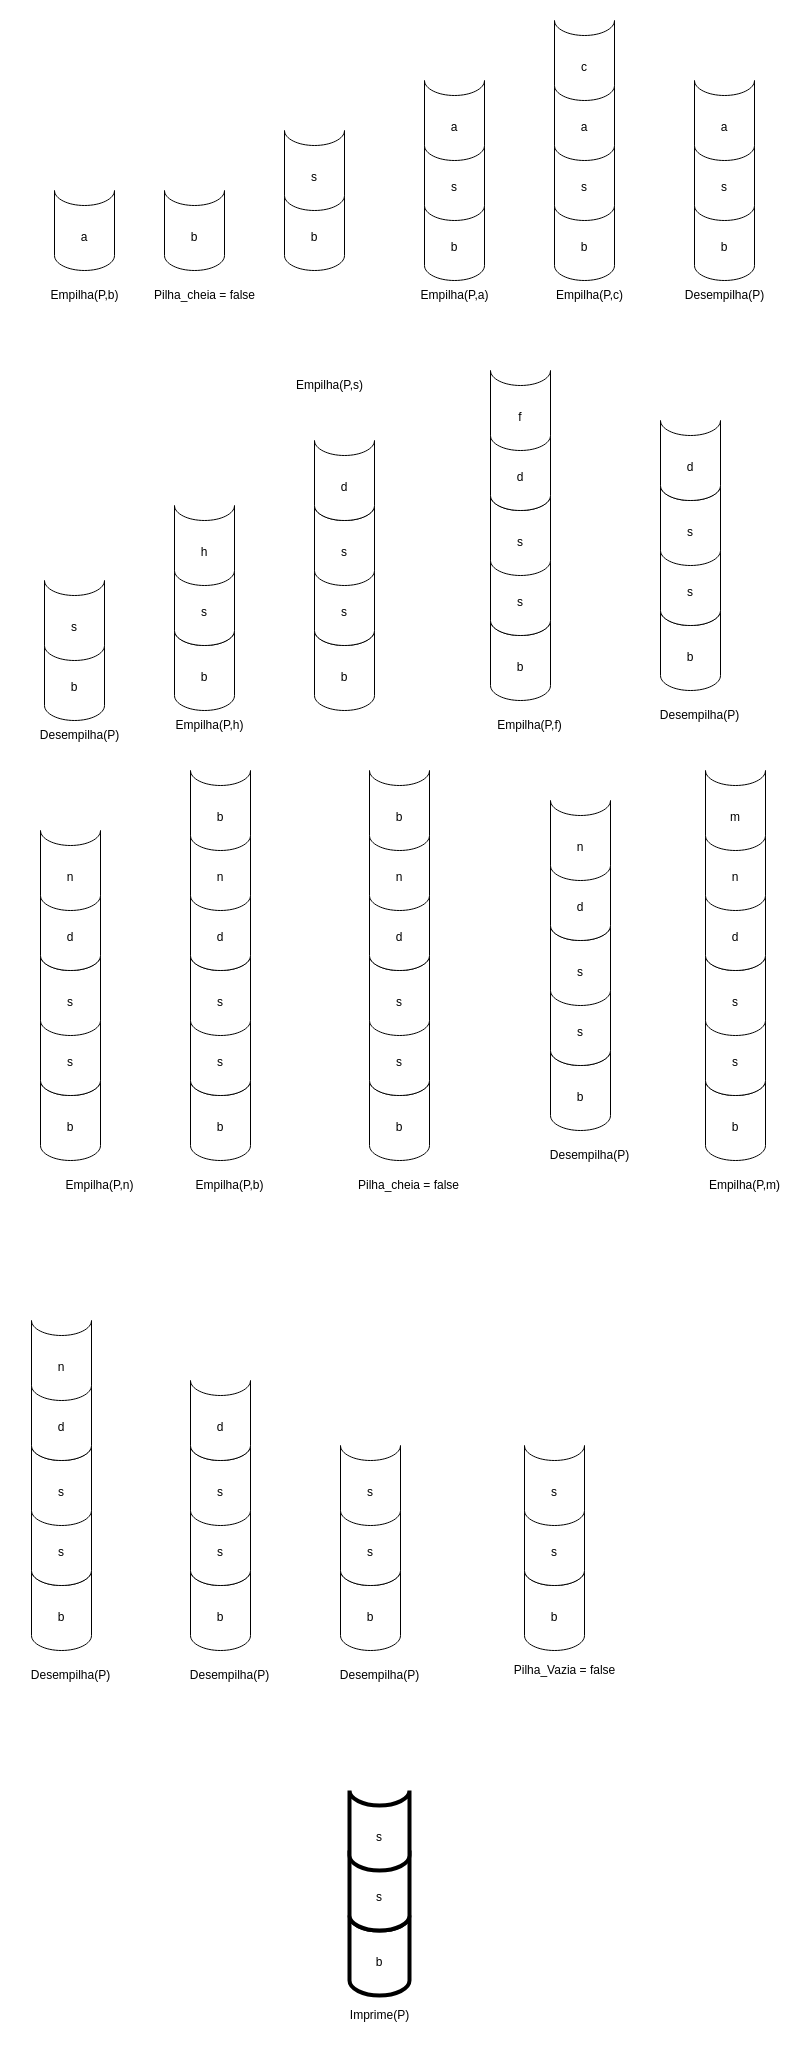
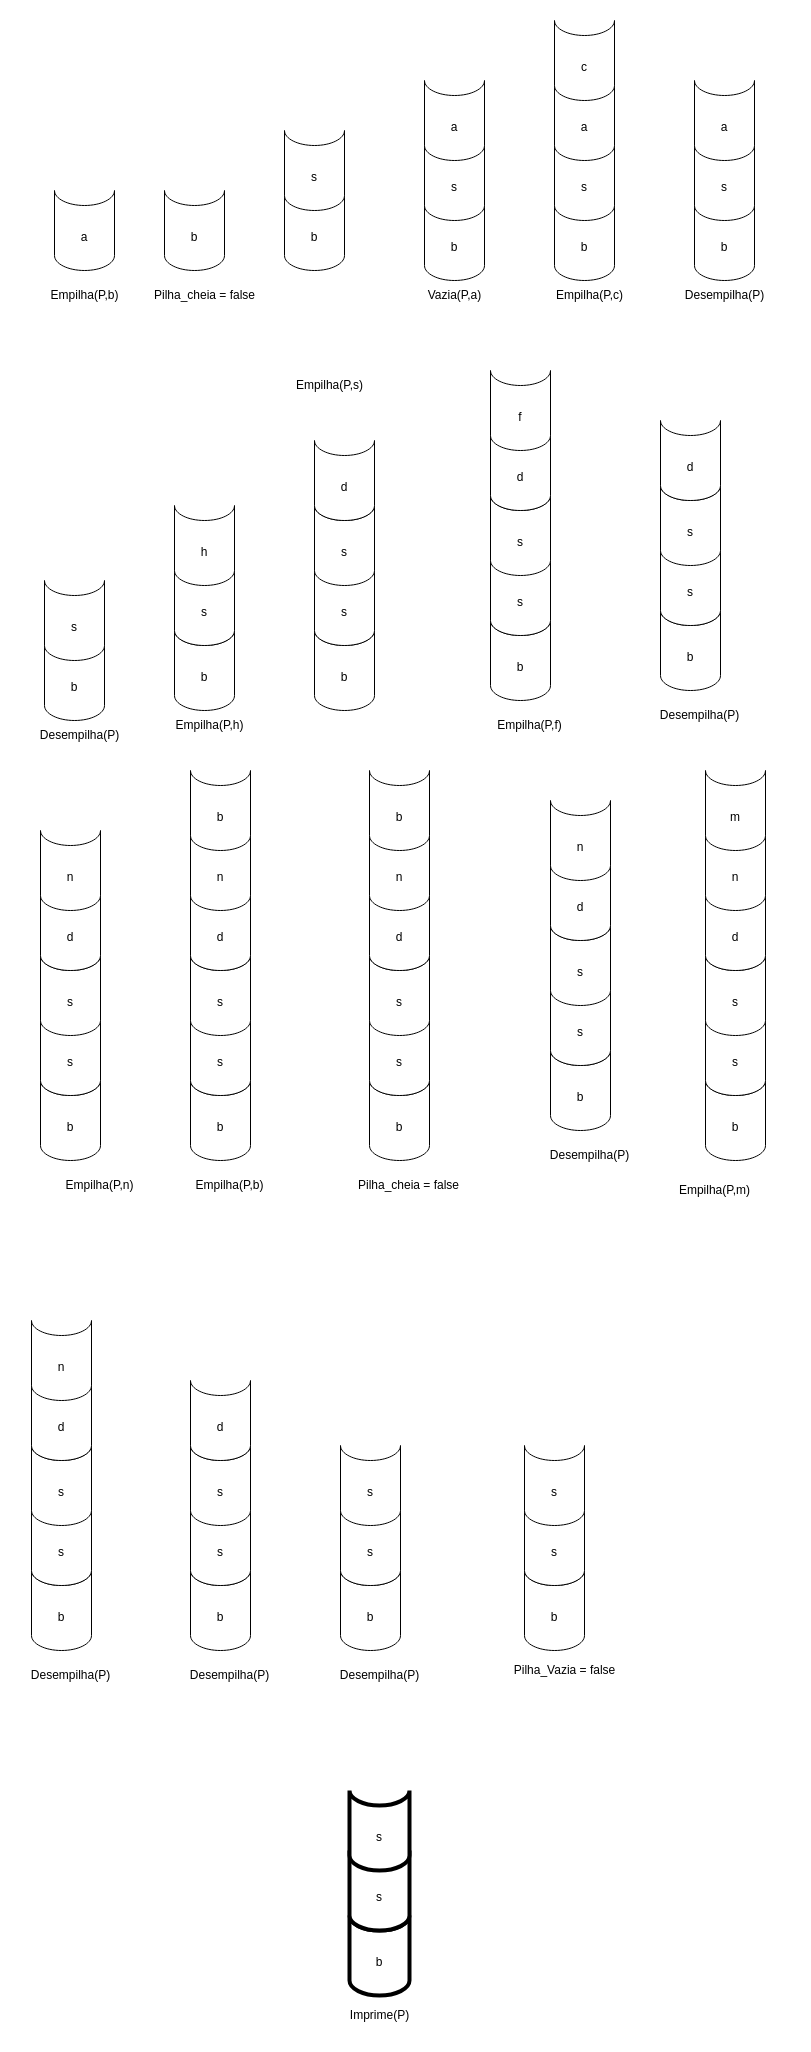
- <mxCell id="12" value="Empilha(P,a)" style="text;html=1;align=center;verticalAlign=middle;resizable=0;points=[];autosize=1;strokeColor=none;fillColor=none;" vertex="1" parent="1"><mxGeometry x="409" y="280" width="90" height="30" as="geometry" /></mxCell>
+ <mxCell id="12" value="Vazia(P,a)" style="text;html=1;align=center;verticalAlign=middle;resizable=0;points=[];autosize=1;strokeColor=none;fillColor=none;" vertex="1" parent="1"><mxGeometry x="409" y="280" width="90" height="30" as="geometry" /></mxCell>
- <mxCell id="74" value="Empilha(P,m)" style="text;html=1;align=center;verticalAlign=middle;resizable=0;points=[];autosize=1;strokeColor=none;fillColor=none;" vertex="1" parent="1"><mxGeometry x="699" y="1170" width="90" height="30" as="geometry" /></mxCell>
+ <mxCell id="74" value="Empilha(P,m)" style="text;html=1;align=center;verticalAlign=middle;resizable=0;points=[];autosize=1;strokeColor=none;fillColor=none;" vertex="1" parent="1"><mxGeometry x="669" y="1175" width="90" height="30" as="geometry" /></mxCell>
